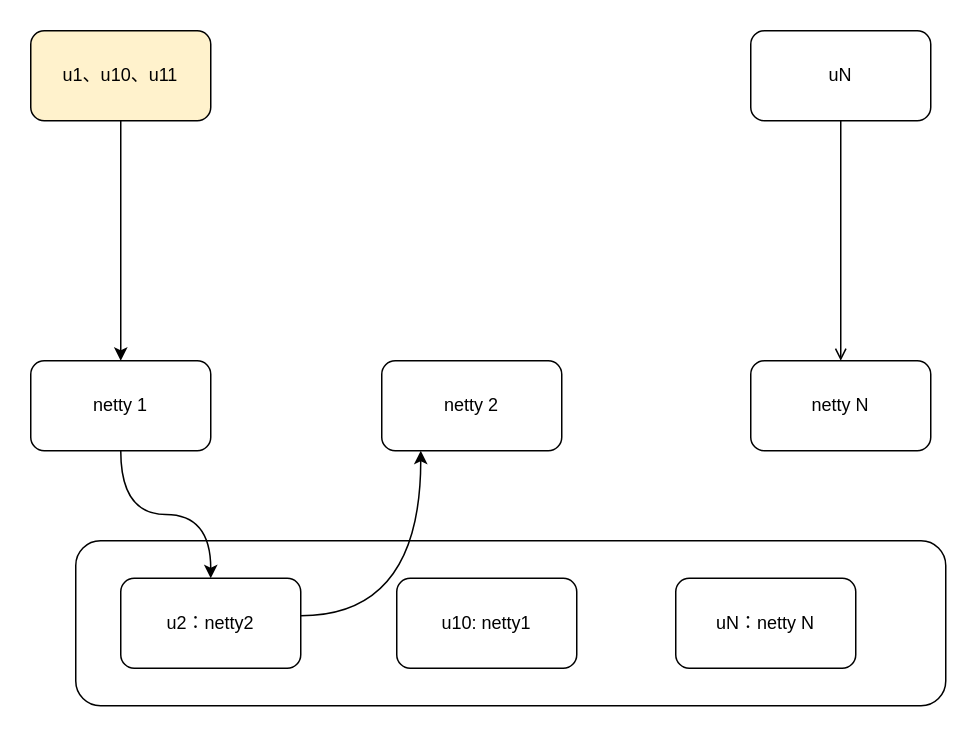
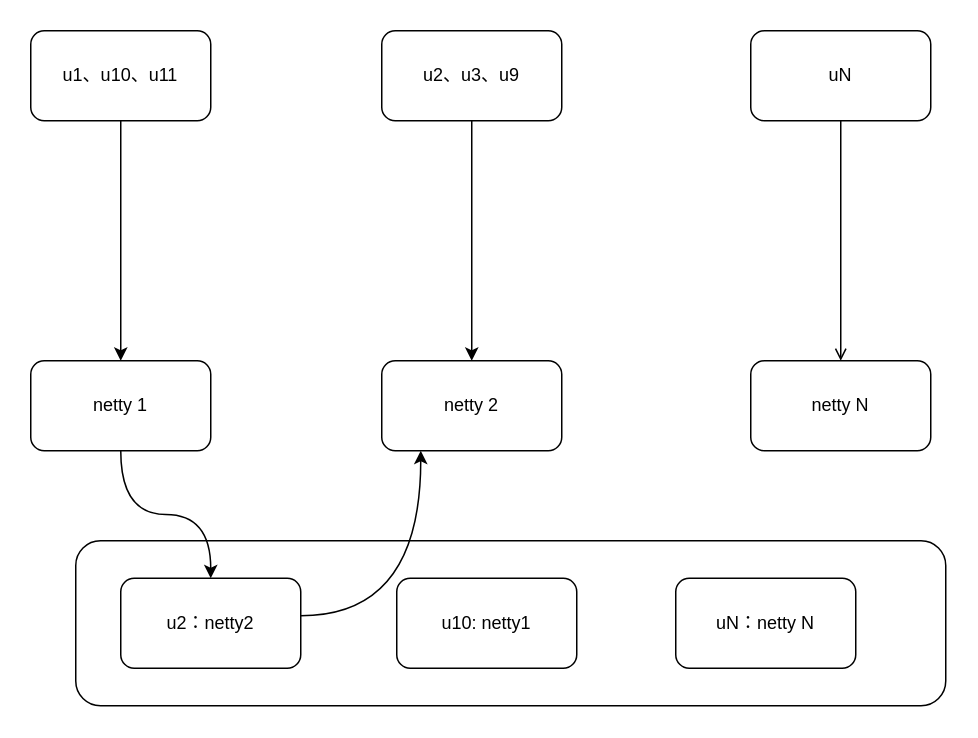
- <mxCell id="4" value="u1、u10、u11" style="rounded=1;whiteSpace=wrap;html=1;fillColor=#fff2cc;" parent="1" vertex="1"><mxGeometry x="20" y="20" width="120" height="60" as="geometry" /></mxCell>
+ <mxCell id="4" value="u1、u10、u11" style="rounded=1;whiteSpace=wrap;html=1;" parent="1" vertex="1"><mxGeometry x="20" y="20" width="120" height="60" as="geometry" /></mxCell>
+ <mxCell id="6" value="u2、u3、u9" style="rounded=1;whiteSpace=wrap;html=1;" parent="1" vertex="1"><mxGeometry x="254" y="20" width="120" height="60" as="geometry" /></mxCell>
+ <mxCell id="5" style="edgeStyle=orthogonalEdgeStyle;rounded=0;orthogonalLoop=1;jettySize=auto;html=1;" parent="1" source="6" target="11" edge="1"><mxGeometry relative="1" as="geometry" /></mxCell>
